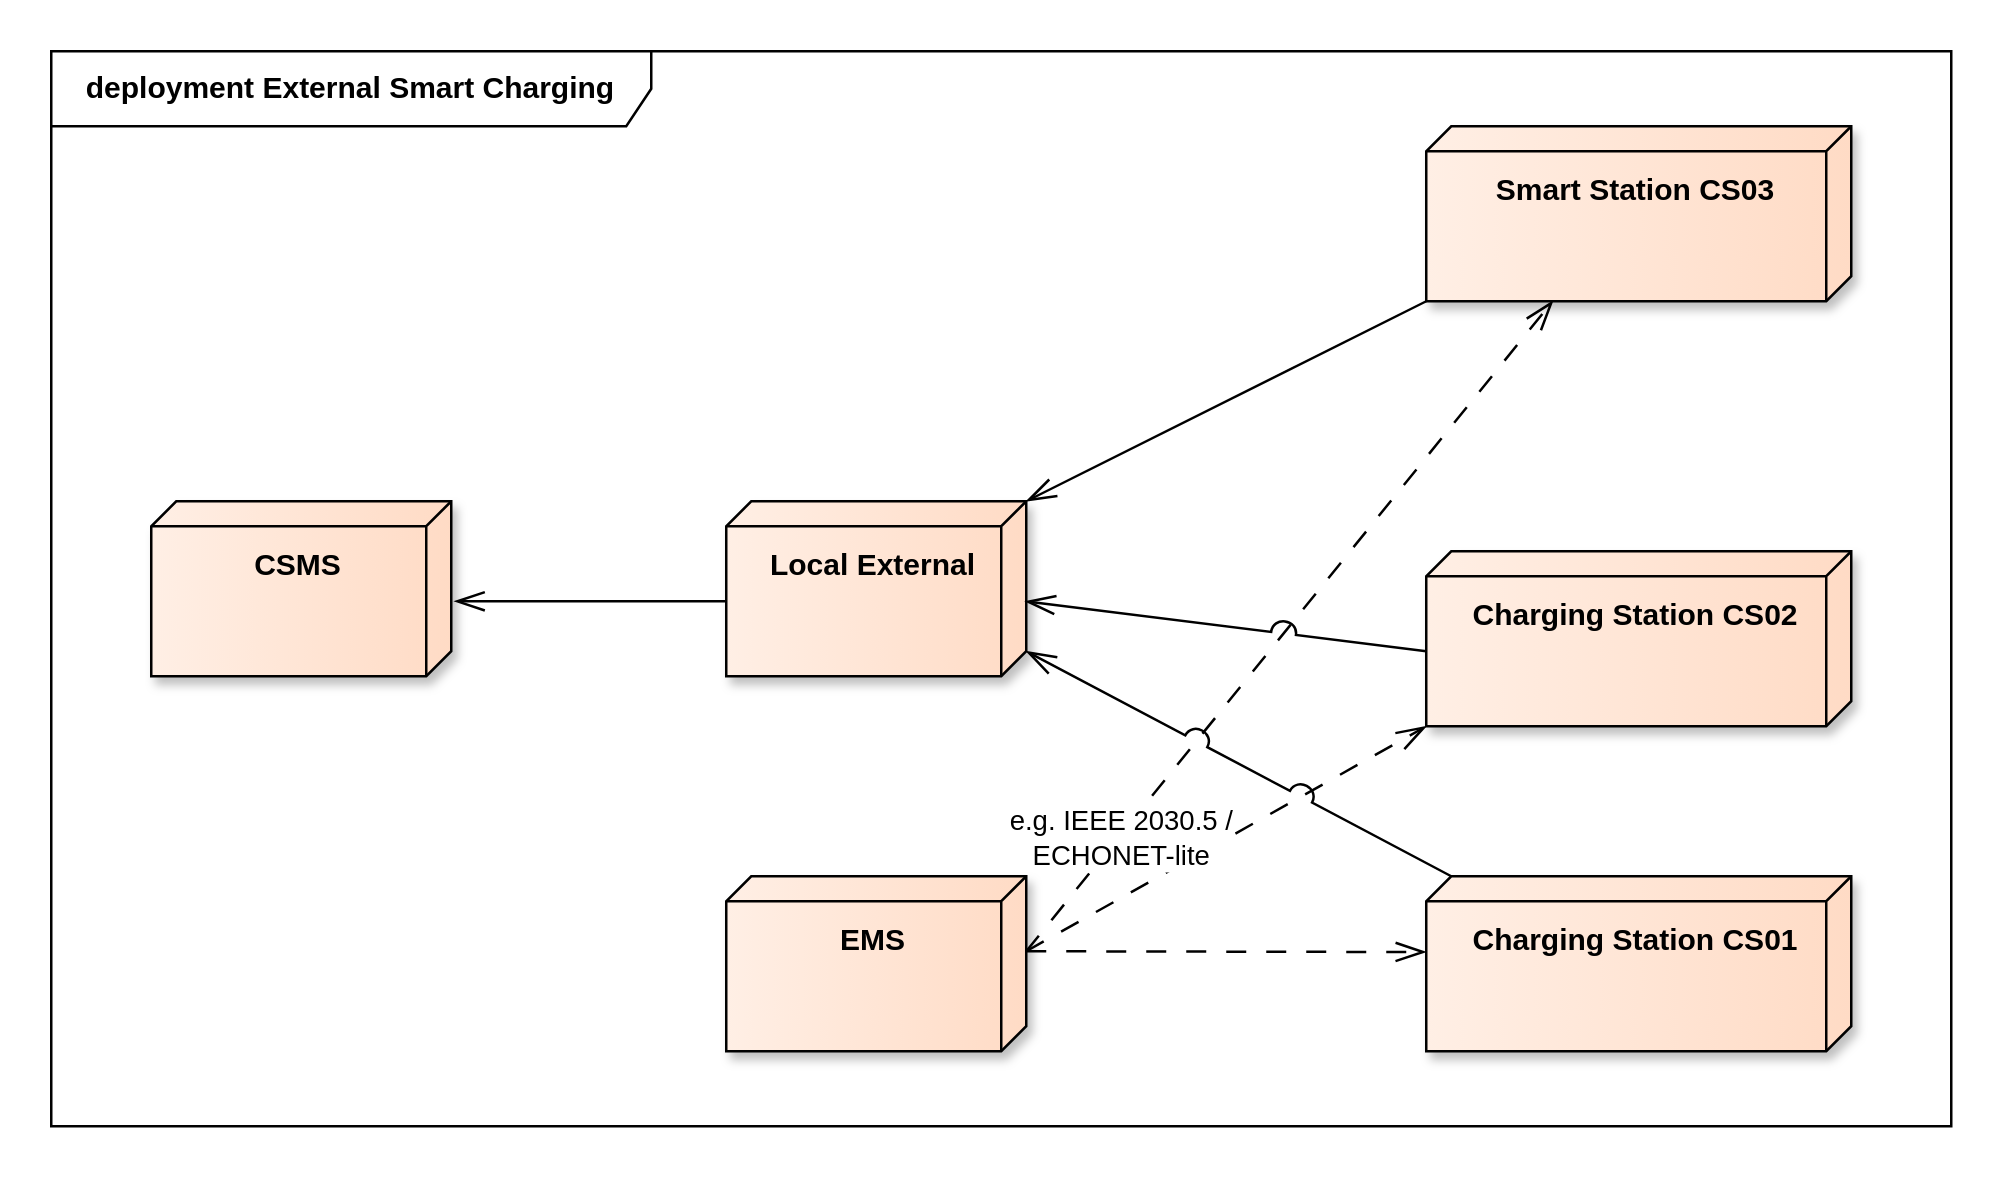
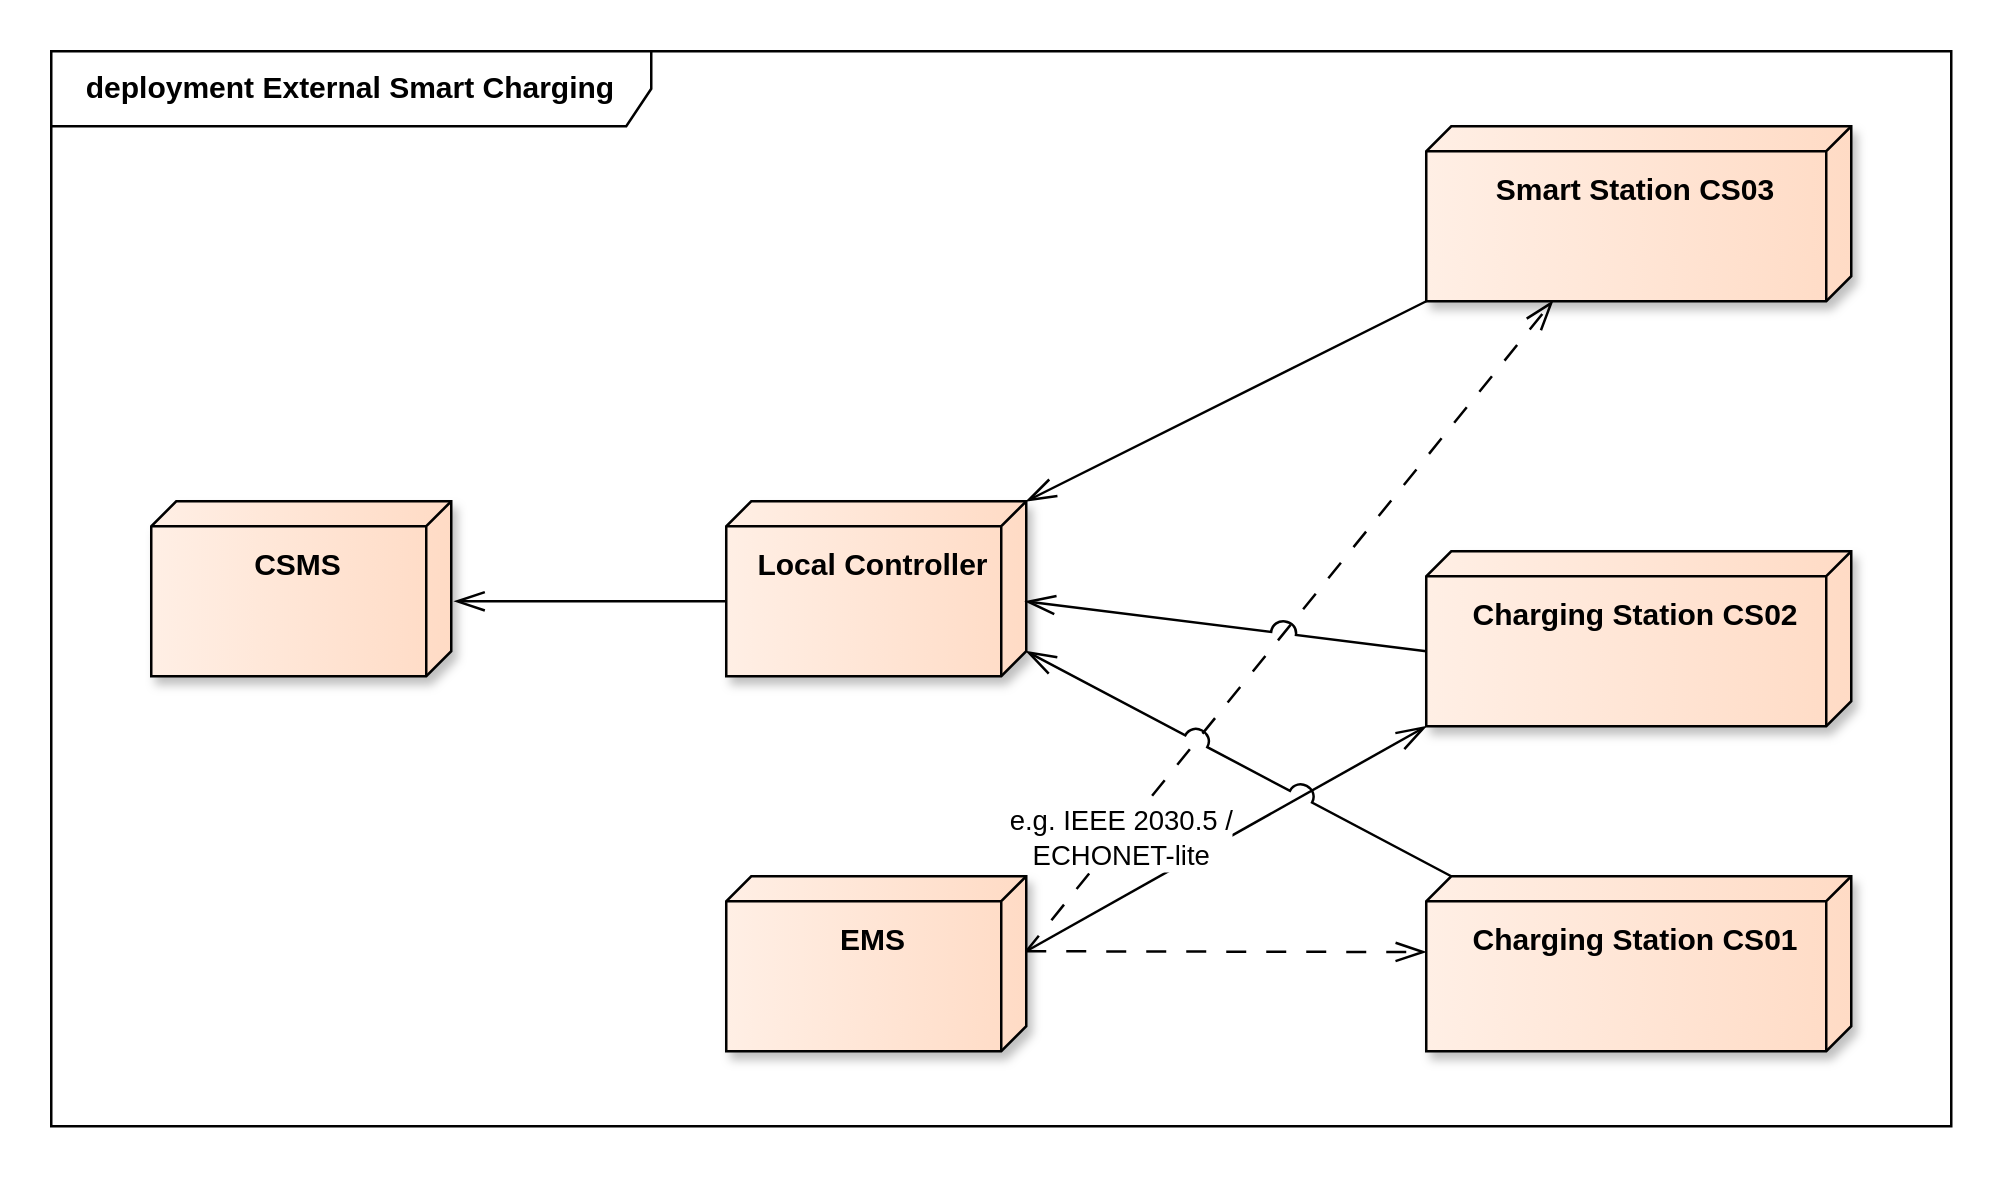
- <mxCell id="9" value="&lt;p&gt;&lt;b&gt;Local External&lt;/b&gt;&lt;/p&gt;" style="verticalAlign=top;align=center;spacingTop=0;spacingLeft=10;spacingRight=12;shape=cube;size=10;direction=south;fontStyle=0;html=1;whiteSpace=wrap;fillColor=#FFDBC5;strokeColor=#000000;fillStyle=auto;gradientColor=#FFEFE5;shadow=1;" vertex="1" parent="1"><mxGeometry x="290" y="200" width="120" height="70" as="geometry" /></mxCell>
+ <mxCell id="9" value="&lt;p&gt;&lt;b&gt;Local Controller&lt;/b&gt;&lt;/p&gt;" style="verticalAlign=top;align=center;spacingTop=0;spacingLeft=10;spacingRight=12;shape=cube;size=10;direction=south;fontStyle=0;html=1;whiteSpace=wrap;fillColor=#FFDBC5;strokeColor=#000000;fillStyle=auto;gradientColor=#FFEFE5;shadow=1;" vertex="1" parent="1"><mxGeometry x="290" y="200" width="120" height="70" as="geometry" /></mxCell>
- <mxCell id="2" style="rounded=0;orthogonalLoop=1;jettySize=auto;html=1;endArrow=openThin;endFill=0;endSize=10;startSize=10;dashed=1;dashPattern=8 8;startArrow=none;startFill=0;entryX=1;entryY=1;entryDx=0;entryDy=0;entryPerimeter=0;exitX=0;exitY=0;exitDx=30;exitDy=0;exitPerimeter=0;jumpStyle=none;" edge="1" parent="1" source="10" target="12"><mxGeometry relative="1" as="geometry"><mxPoint x="420" y="390" as="sourcePoint" /><mxPoint x="631" y="130" as="targetPoint" /></mxGeometry></mxCell>
+ <mxCell id="2" style="rounded=0;orthogonalLoop=1;jettySize=auto;html=1;endArrow=openThin;endFill=0;endSize=10;startSize=10;dashed=0;dashPattern=8 8;startArrow=none;startFill=0;entryX=1;entryY=1;entryDx=0;entryDy=0;entryPerimeter=0;exitX=0;exitY=0;exitDx=30;exitDy=0;exitPerimeter=0;jumpStyle=none;" edge="1" parent="1" source="10" target="12"><mxGeometry relative="1" as="geometry"><mxPoint x="420" y="390" as="sourcePoint" /><mxPoint x="631" y="130" as="targetPoint" /></mxGeometry></mxCell>
